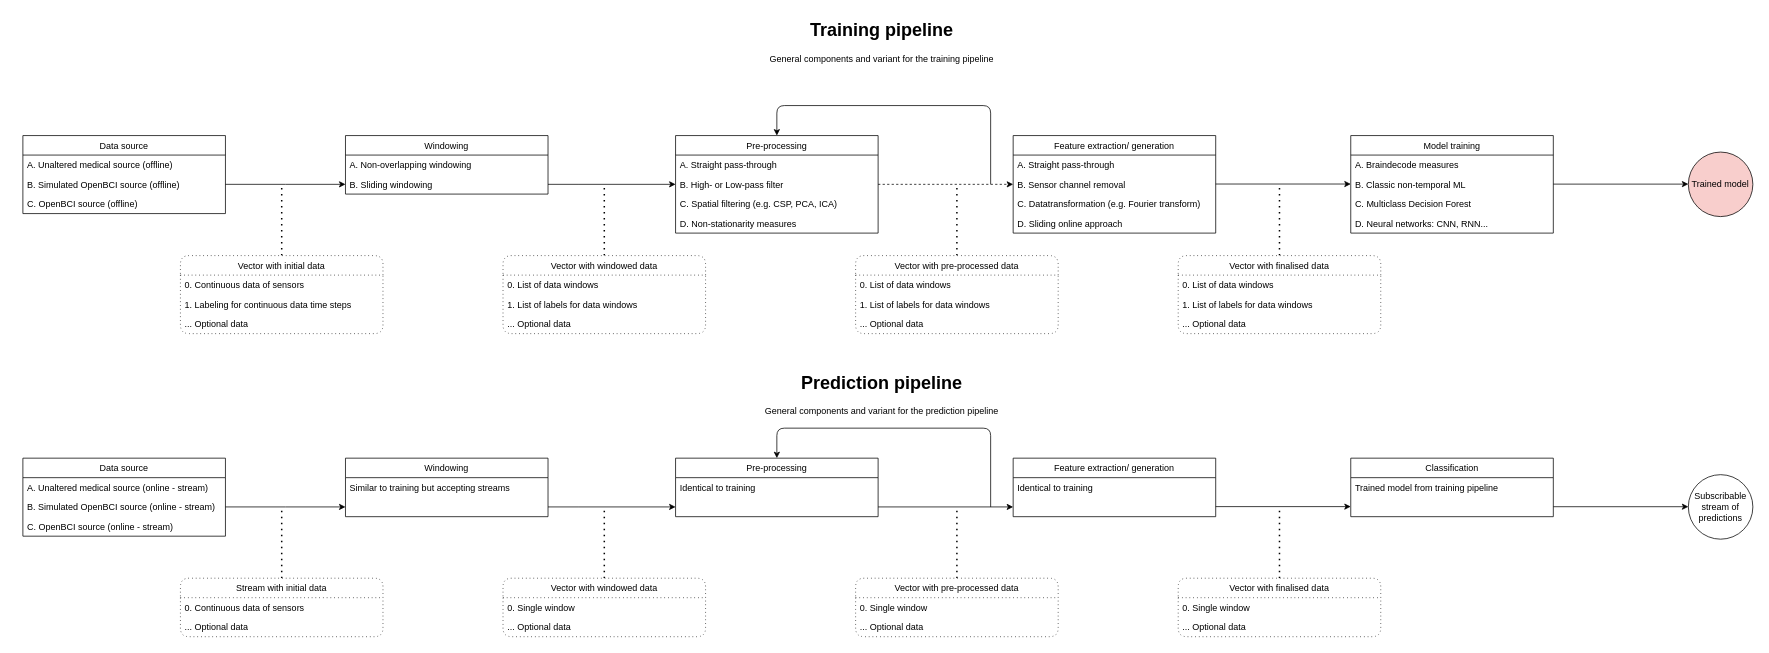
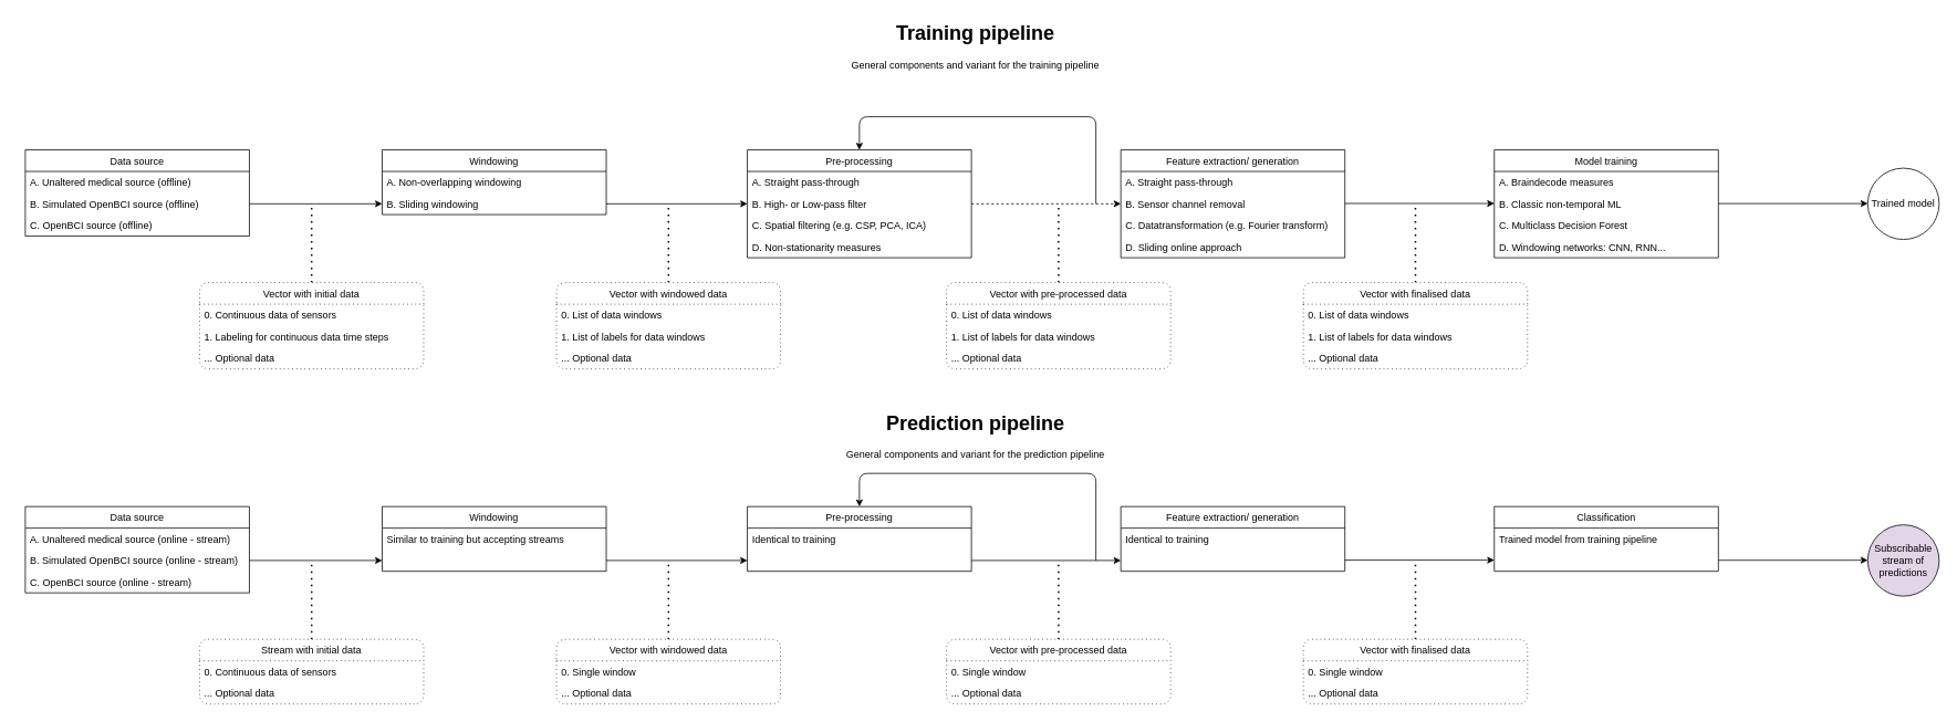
- <mxCell id="51" value="Trained model" style="ellipse;whiteSpace=wrap;html=1;aspect=fixed;rounded=1;shadow=0;glass=0;sketch=0;strokeColor=#000000;fillColor=#f8cecc;" vertex="1" parent="1"><mxGeometry x="2250" y="202" width="86" height="86" as="geometry" /></mxCell>
+ <mxCell id="51" value="Trained model" style="ellipse;whiteSpace=wrap;html=1;aspect=fixed;rounded=1;shadow=0;glass=0;sketch=0;strokeColor=#000000;" vertex="1" parent="1"><mxGeometry x="2250" y="202" width="86" height="86" as="geometry" /></mxCell>
- <mxCell id="43" value="D. Neural networks: CNN, RNN..." style="text;strokeColor=none;fillColor=none;align=left;verticalAlign=top;spacingLeft=4;spacingRight=4;overflow=hidden;rotatable=0;points=[[0,0.5],[1,0.5]];portConstraint=eastwest;" vertex="1" parent="39"><mxGeometry y="104" width="270" height="26" as="geometry" /></mxCell>
+ <mxCell id="43" value="D. Windowing networks: CNN, RNN..." style="text;strokeColor=none;fillColor=none;align=left;verticalAlign=top;spacingLeft=4;spacingRight=4;overflow=hidden;rotatable=0;points=[[0,0.5],[1,0.5]];portConstraint=eastwest;" vertex="1" parent="39"><mxGeometry y="104" width="270" height="26" as="geometry" /></mxCell>
- <mxCell id="91" value="Subscribable stream of predictions" style="ellipse;whiteSpace=wrap;html=1;aspect=fixed;rounded=1;shadow=0;glass=0;sketch=0;strokeColor=#000000;" vertex="1" parent="1"><mxGeometry x="2250" y="632" width="86" height="86" as="geometry" /></mxCell>
+ <mxCell id="91" value="Subscribable stream of predictions" style="ellipse;whiteSpace=wrap;html=1;aspect=fixed;rounded=1;shadow=0;glass=0;sketch=0;strokeColor=#000000;fillColor=#e1d5e7;" vertex="1" parent="1"><mxGeometry x="2250" y="632" width="86" height="86" as="geometry" /></mxCell>
